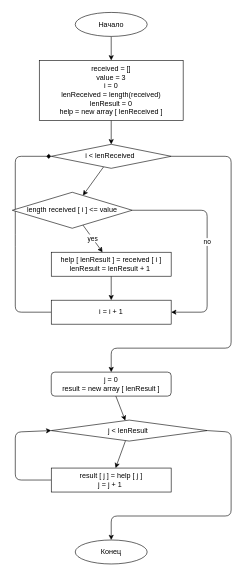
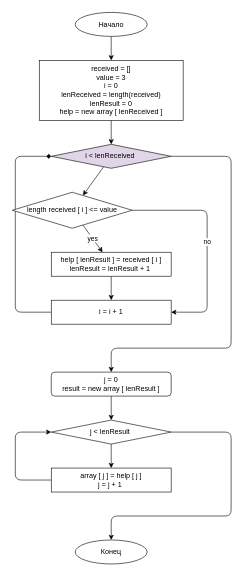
- <mxCell id="9" value="i &amp;lt; lenReceived&amp;nbsp;" style="rhombus;whiteSpace=wrap;html=1;" vertex="1" parent="1"><mxGeometry x="85" y="240" width="200" height="40" as="geometry" /></mxCell>
+ <mxCell id="9" value="i &amp;lt; lenReceived&amp;nbsp;" style="rhombus;whiteSpace=wrap;html=1;fillColor=#e1d5e7;" vertex="1" parent="1"><mxGeometry x="85" y="240" width="200" height="40" as="geometry" /></mxCell>
- <mxCell id="21" value="j &amp;lt; lenResult&amp;nbsp;" style="rhombus;whiteSpace=wrap;html=1;" vertex="1" parent="1"><mxGeometry x="85" y="700" width="260" height="35" as="geometry" /></mxCell>
+ <mxCell id="21" value="j &amp;lt; lenResult&amp;nbsp;" style="rhombus;whiteSpace=wrap;html=1;" vertex="1" parent="1"><mxGeometry x="85" y="700" width="200" height="40" as="geometry" /></mxCell>
- <mxCell id="23" value="result [ j ] = help [ j ]&lt;br&gt;j = j + 1&amp;nbsp;" style="rounded=0;whiteSpace=wrap;html=1;" vertex="1" parent="1"><mxGeometry x="85" y="780" width="200" height="40" as="geometry" /></mxCell>
+ <mxCell id="23" value="array [ j ] = help [ j ]&lt;br&gt;j = j + 1&amp;nbsp;" style="rounded=0;whiteSpace=wrap;html=1;" vertex="1" parent="1"><mxGeometry x="85" y="780" width="200" height="40" as="geometry" /></mxCell>
